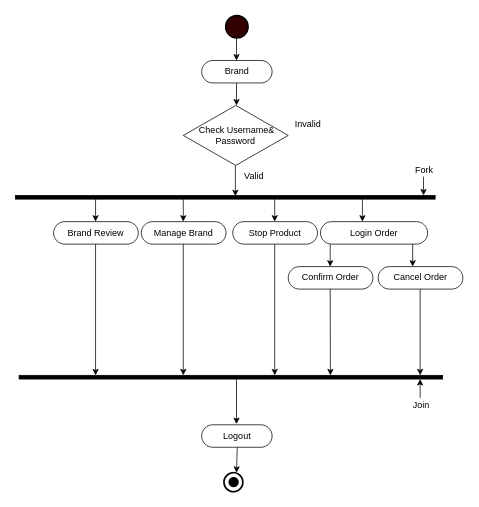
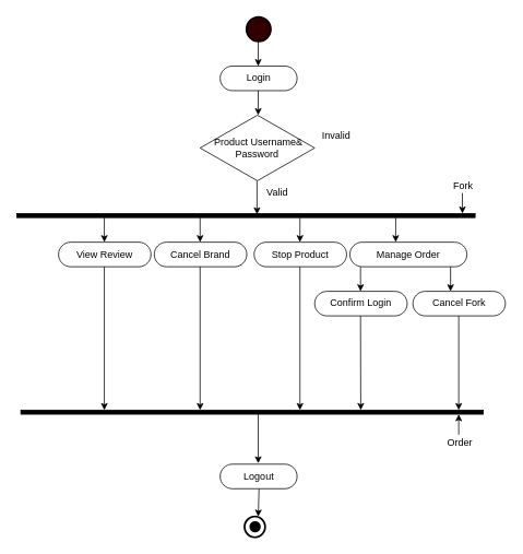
- <mxCell id="4" value="Brand" style="html=1;dashed=0;whiteSpace=wrap;shape=mxgraph.dfd.start" parent="1" vertex="1"><mxGeometry x="268.5" y="80" width="94" height="30" as="geometry" /></mxCell>
+ <mxCell id="4" value="Login" style="html=1;dashed=0;whiteSpace=wrap;shape=mxgraph.dfd.start" parent="1" vertex="1"><mxGeometry x="268.5" y="80" width="94" height="30" as="geometry" /></mxCell>
- <mxCell id="6" value="&amp;nbsp; &amp;nbsp; Check Username&amp;amp;&amp;nbsp; &amp;nbsp;&lt;div&gt;Password&lt;/div&gt;" style="rhombus;whiteSpace=wrap;html=1;" parent="1" vertex="1"><mxGeometry x="244" y="140" width="140" height="80" as="geometry" /></mxCell>
+ <mxCell id="6" value="&amp;nbsp; &amp;nbsp; Product Username&amp;amp;&amp;nbsp; &amp;nbsp;&lt;div&gt;Password&lt;/div&gt;" style="rhombus;whiteSpace=wrap;html=1;" parent="1" vertex="1"><mxGeometry x="244" y="140" width="140" height="80" as="geometry" /></mxCell>
- <mxCell id="15" value="Brand Review" style="html=1;dashed=0;whiteSpace=wrap;shape=mxgraph.dfd.start" parent="1" vertex="1"><mxGeometry x="71" y="295" width="113" height="30" as="geometry" /></mxCell>
+ <mxCell id="15" value="View Review" style="html=1;dashed=0;whiteSpace=wrap;shape=mxgraph.dfd.start" parent="1" vertex="1"><mxGeometry x="71" y="295" width="113" height="30" as="geometry" /></mxCell>
- <mxCell id="11" value="Manage Brand" style="html=1;dashed=0;whiteSpace=wrap;shape=mxgraph.dfd.start" parent="1" vertex="1"><mxGeometry x="188" y="295" width="113" height="30" as="geometry" /></mxCell>
+ <mxCell id="11" value="Cancel Brand" style="html=1;dashed=0;whiteSpace=wrap;shape=mxgraph.dfd.start" parent="1" vertex="1"><mxGeometry x="188" y="295" width="113" height="30" as="geometry" /></mxCell>
- <mxCell id="18" value="Login Order" style="html=1;dashed=0;whiteSpace=wrap;shape=mxgraph.dfd.start" parent="1" vertex="1"><mxGeometry x="427" y="295" width="143" height="30" as="geometry" /></mxCell>
+ <mxCell id="18" value="Manage Order" style="html=1;dashed=0;whiteSpace=wrap;shape=mxgraph.dfd.start" parent="1" vertex="1"><mxGeometry x="427" y="295" width="143" height="30" as="geometry" /></mxCell>
- <mxCell id="24" value="Confirm Order" style="html=1;dashed=0;whiteSpace=wrap;shape=mxgraph.dfd.start" parent="1" vertex="1"><mxGeometry x="384" y="355" width="113" height="30" as="geometry" /></mxCell>
+ <mxCell id="24" value="Confirm Login" style="html=1;dashed=0;whiteSpace=wrap;shape=mxgraph.dfd.start" parent="1" vertex="1"><mxGeometry x="384" y="355" width="113" height="30" as="geometry" /></mxCell>
- <mxCell id="25" value="Cancel Order" style="html=1;dashed=0;whiteSpace=wrap;shape=mxgraph.dfd.start" parent="1" vertex="1"><mxGeometry x="504" y="355" width="113" height="30" as="geometry" /></mxCell>
+ <mxCell id="25" value="Cancel Fork" style="html=1;dashed=0;whiteSpace=wrap;shape=mxgraph.dfd.start" parent="1" vertex="1"><mxGeometry x="504" y="355" width="113" height="30" as="geometry" /></mxCell>
- <mxCell id="34" value="Join" style="text;html=1;align=center;verticalAlign=middle;resizable=0;points=[];autosize=1;strokeColor=none;fillColor=none;" parent="1" vertex="1"><mxGeometry x="535.5" y="525" width="50" height="30" as="geometry" /></mxCell>
+ <mxCell id="34" value="Order" style="text;html=1;align=center;verticalAlign=middle;resizable=0;points=[];autosize=1;strokeColor=none;fillColor=none;" parent="1" vertex="1"><mxGeometry x="535.5" y="525" width="50" height="30" as="geometry" /></mxCell>
